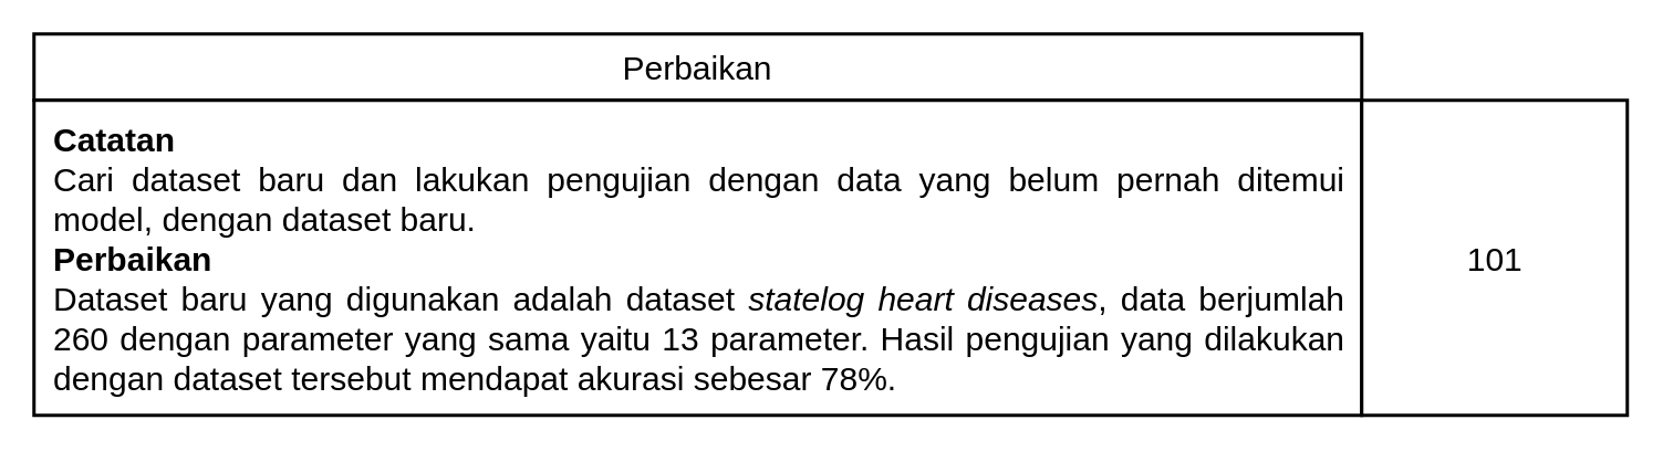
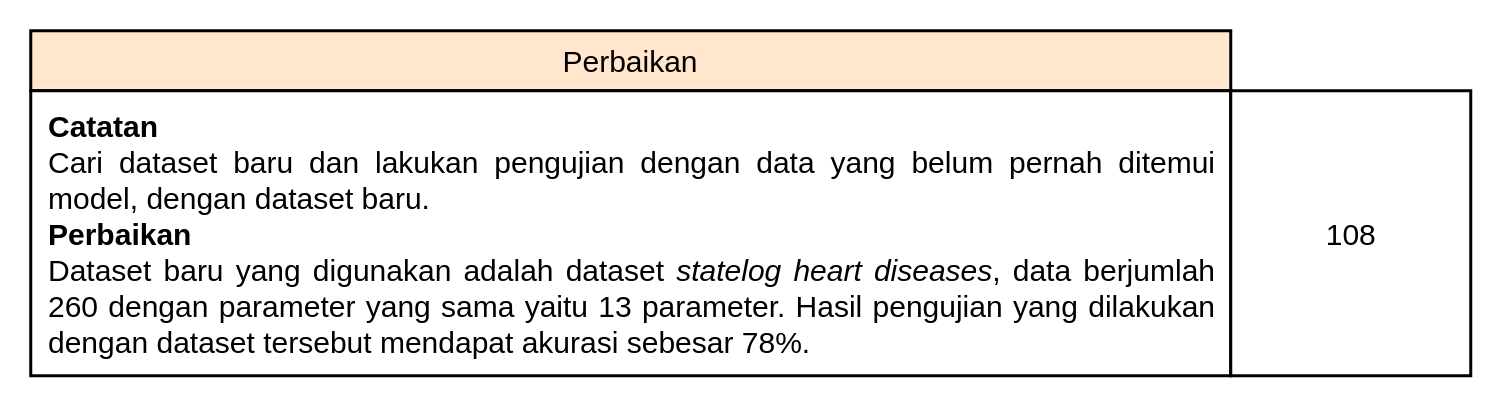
- <mxCell id="3" value="&lt;font style=&quot;font-size: 20px&quot;&gt;Perbaikan&lt;/font&gt;" style="rounded=0;whiteSpace=wrap;html=1;strokeWidth=2;align=center;container=0;" parent="2" vertex="1"><mxGeometry width="800" height="40" as="geometry" /></mxCell>
+ <mxCell id="3" value="&lt;font style=&quot;font-size: 20px&quot;&gt;Perbaikan&lt;/font&gt;" style="rounded=0;whiteSpace=wrap;html=1;strokeWidth=2;align=center;container=0;fillColor=#ffe6cc;" parent="2" vertex="1"><mxGeometry width="800" height="40" as="geometry" /></mxCell>
- <mxCell id="7" value="101" style="text;html=1;strokeColor=none;fillColor=none;align=center;verticalAlign=middle;whiteSpace=wrap;rounded=0;fontSize=20;container=0;" parent="2" vertex="1"><mxGeometry x="857.5" y="120" width="45" height="30" as="geometry" /></mxCell>
+ <mxCell id="7" value="108" style="text;html=1;strokeColor=none;fillColor=none;align=center;verticalAlign=middle;whiteSpace=wrap;rounded=0;fontSize=20;container=0;" parent="2" vertex="1"><mxGeometry x="857.5" y="120" width="45" height="30" as="geometry" /></mxCell>
